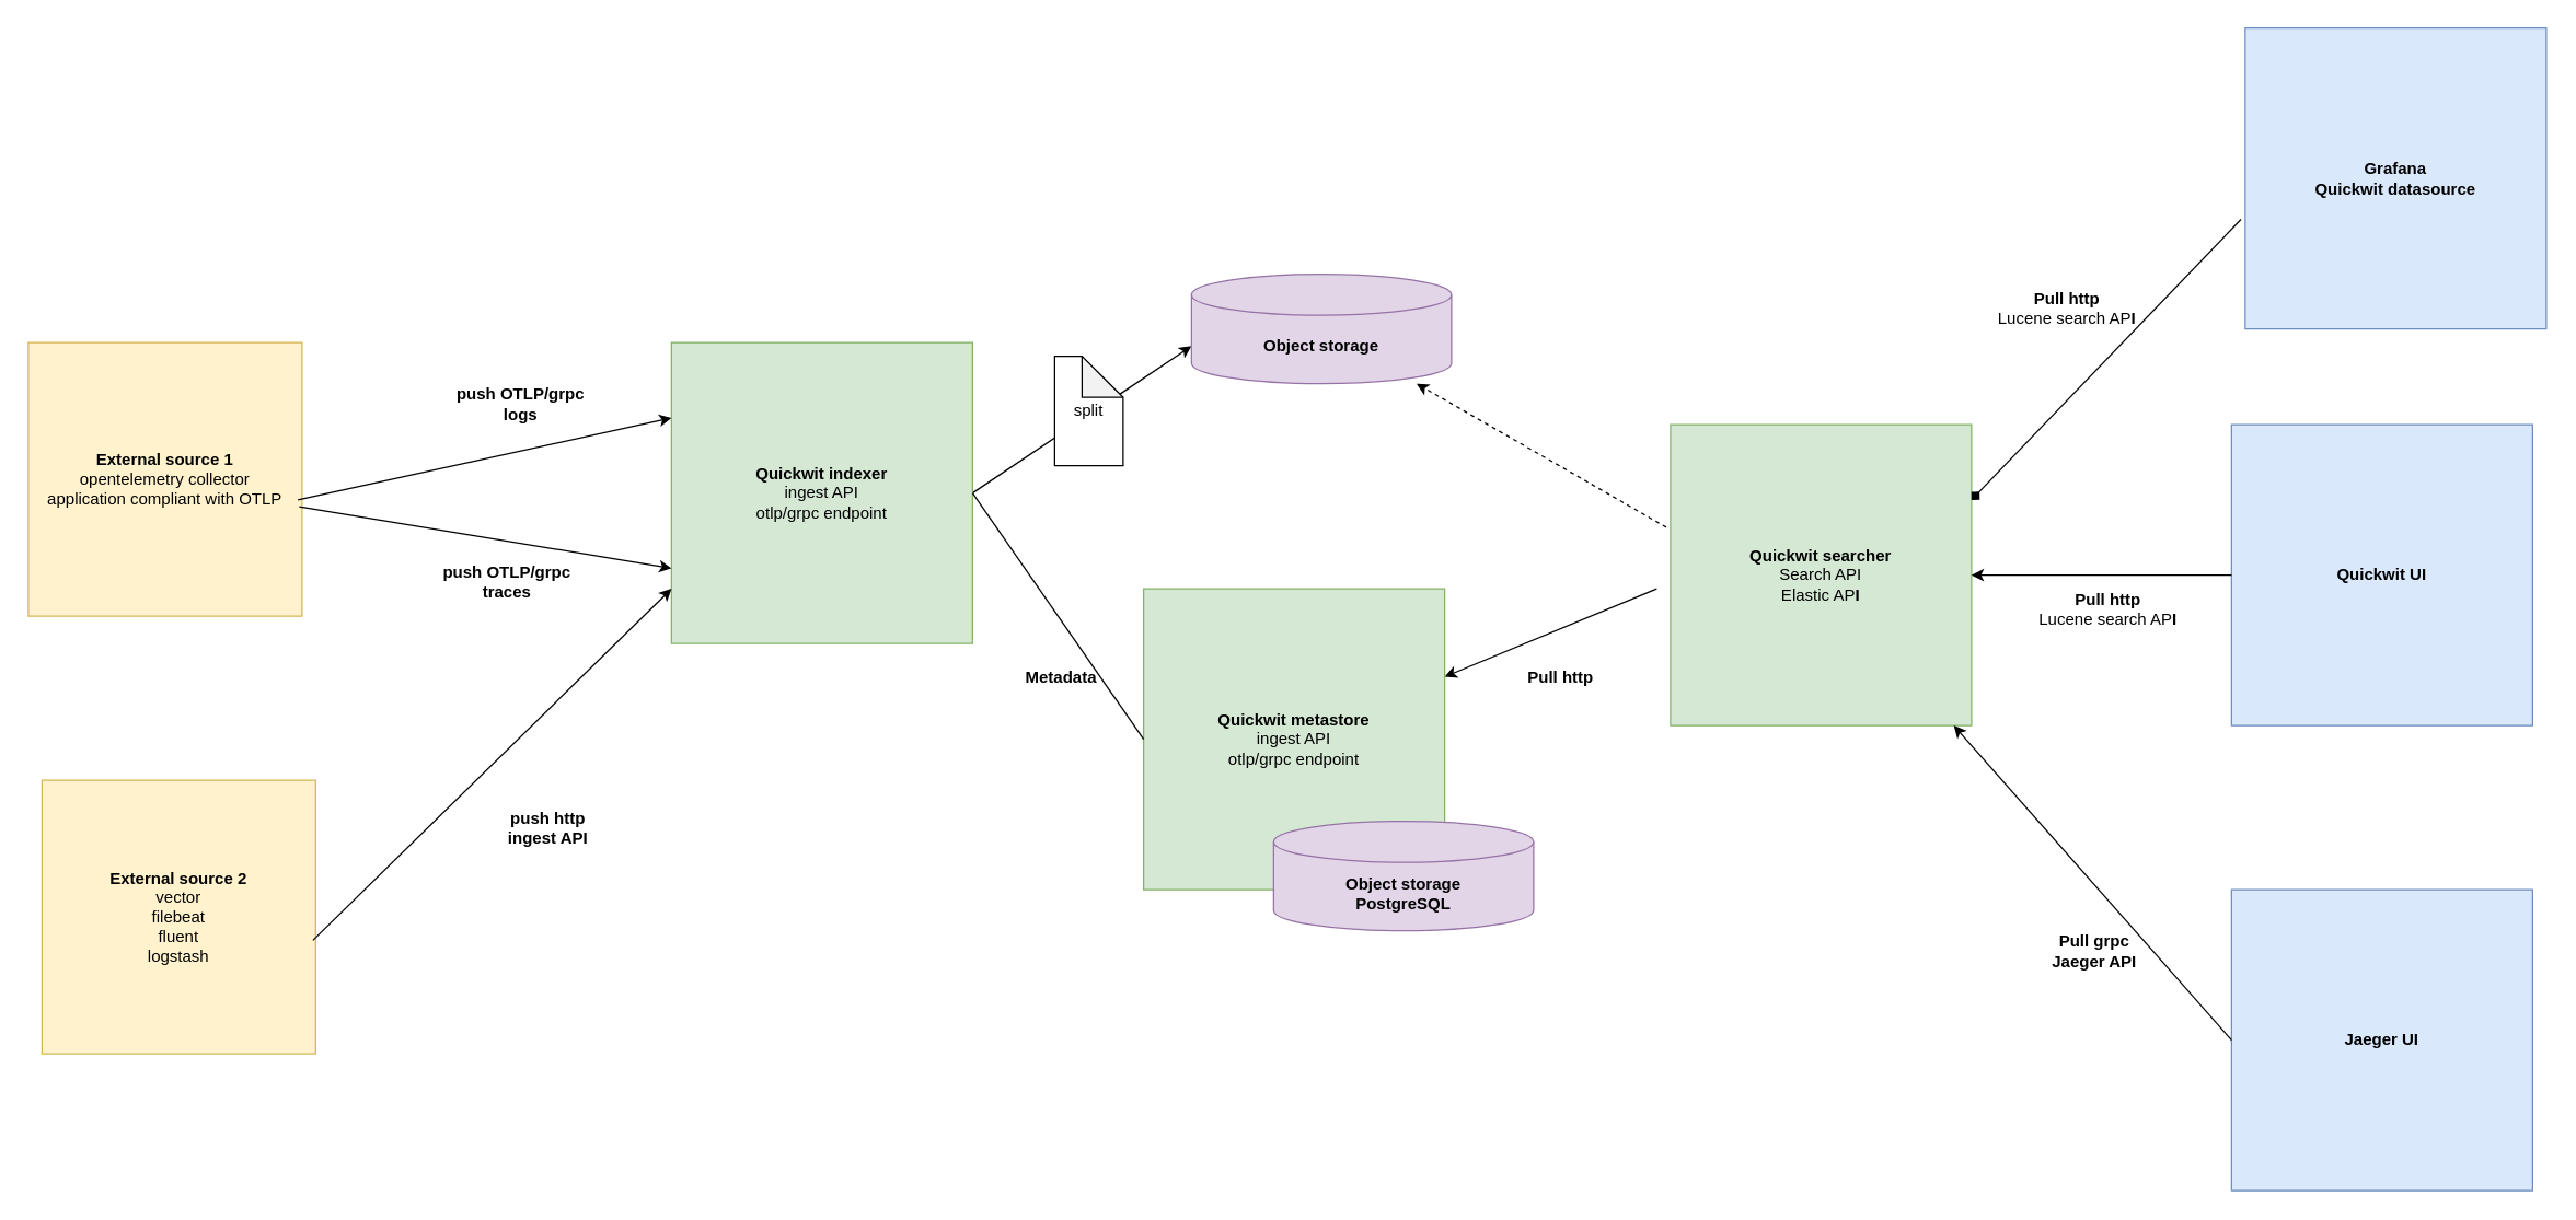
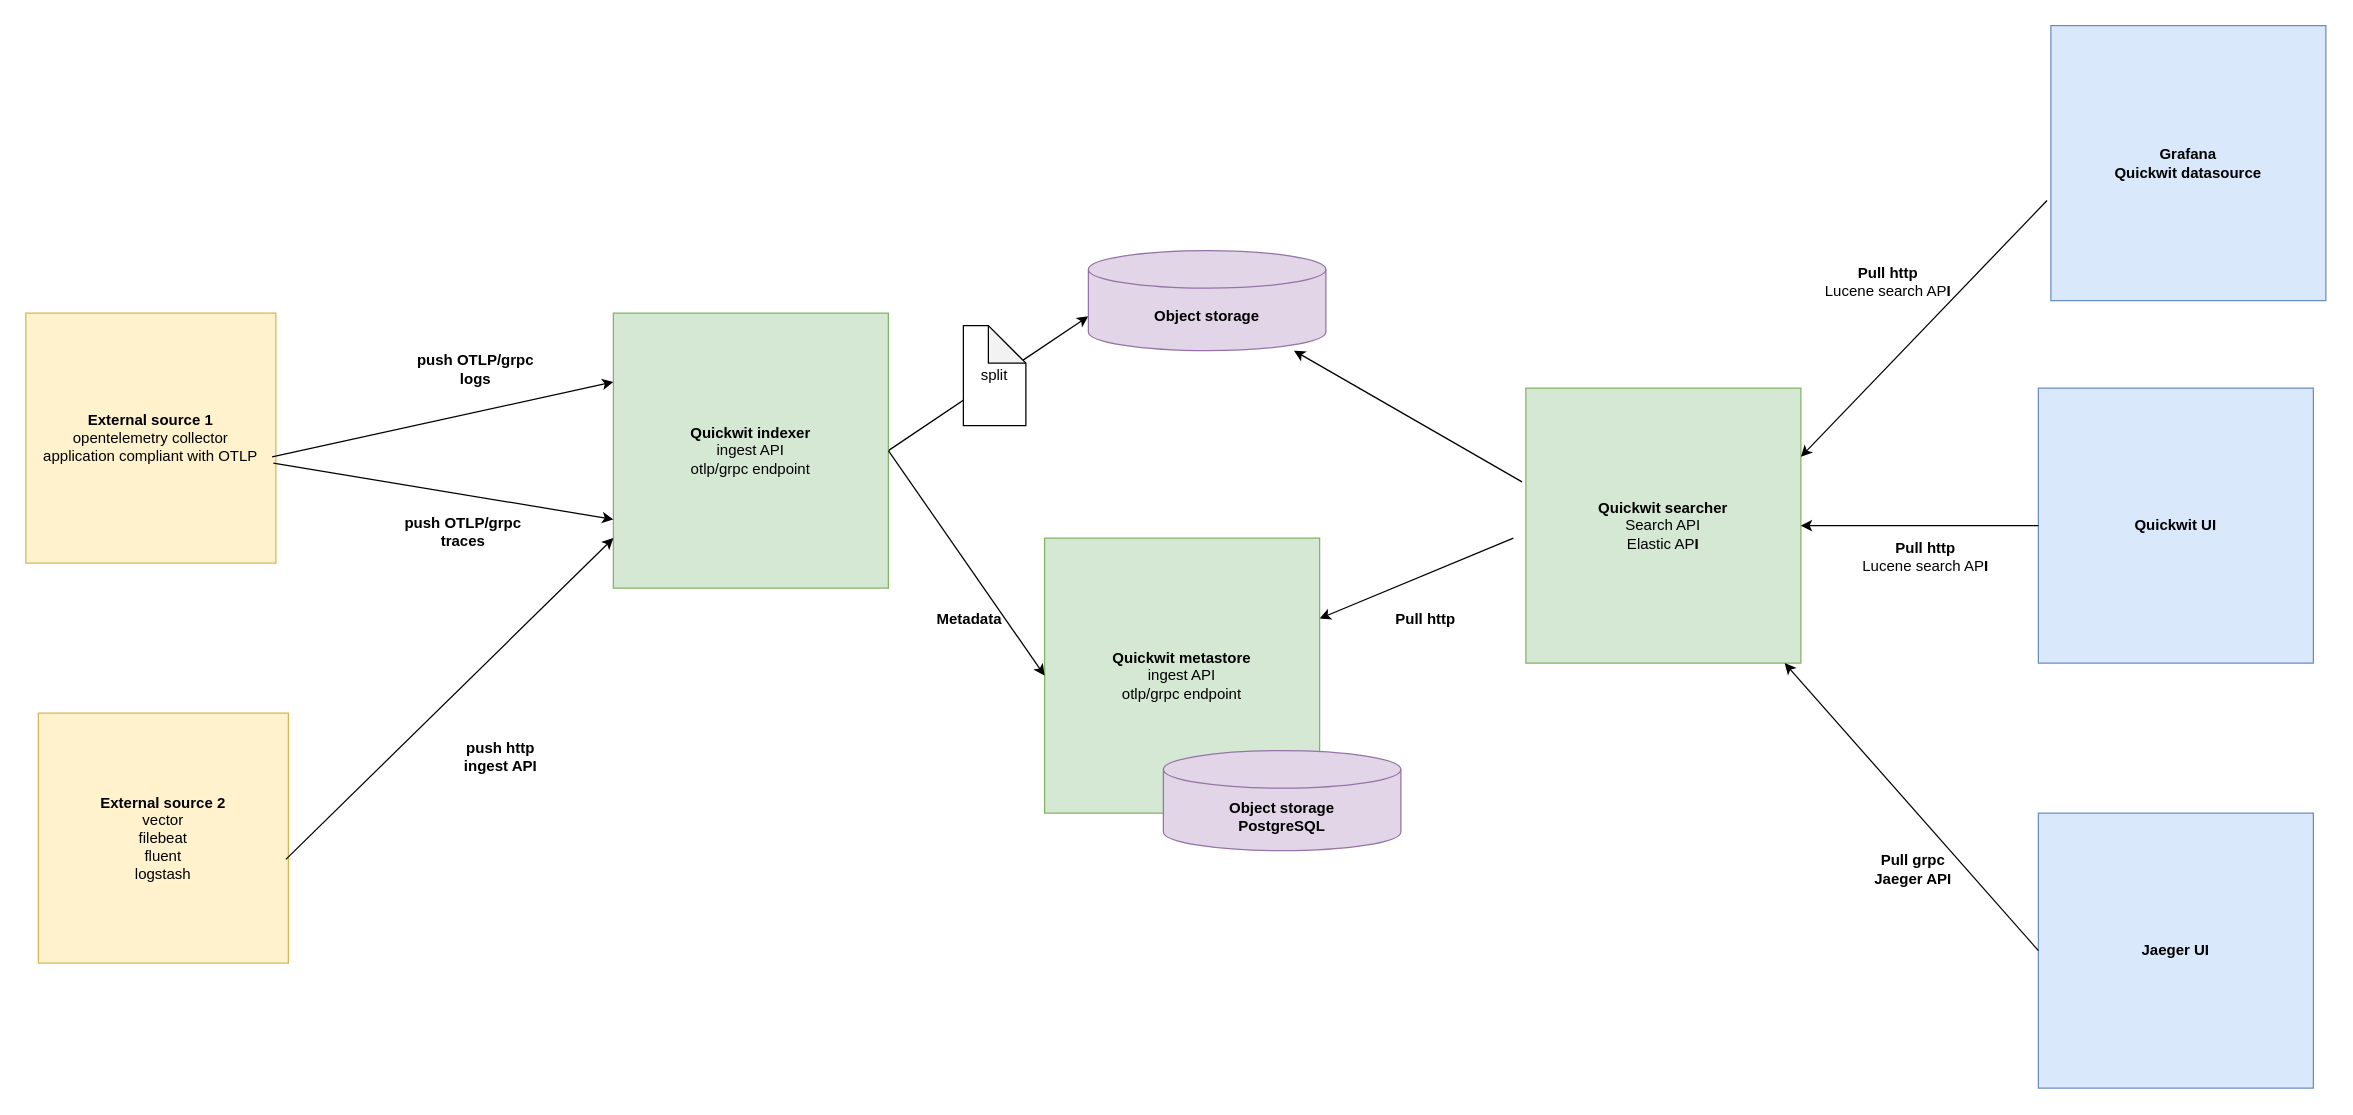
- <mxCell id="6" value="" style="endArrow=classic;html=1;rounded=0;exitX=-0.014;exitY=0.341;exitDx=0;exitDy=0;exitPerimeter=0;dashed=1;" parent="1" source="14" target="4" edge="1"><mxGeometry width="50" height="50" relative="1" as="geometry"><mxPoint x="1180" y="450" as="sourcePoint" /><mxPoint x="1476" y="580" as="targetPoint" /><Array as="points" /></mxGeometry></mxCell>
+ <mxCell id="6" value="" style="endArrow=classic;html=1;rounded=0;exitX=-0.014;exitY=0.341;exitDx=0;exitDy=0;exitPerimeter=0;" parent="1" source="14" target="4" edge="1"><mxGeometry width="50" height="50" relative="1" as="geometry"><mxPoint x="1180" y="450" as="sourcePoint" /><mxPoint x="1476" y="580" as="targetPoint" /><Array as="points" /></mxGeometry></mxCell>
- <mxCell id="23" value="" style="endArrow=diamond;html=1;rounded=0;exitX=-0.014;exitY=0.636;exitDx=0;exitDy=0;exitPerimeter=0;entryX=1;entryY=0.25;entryDx=0;entryDy=0;" edge="1" parent="1" source="15" target="14"><mxGeometry width="50" height="50" relative="1" as="geometry"><mxPoint x="1640" y="430" as="sourcePoint" /><mxPoint x="1450" y="430" as="targetPoint" /><Array as="points" /></mxGeometry></mxCell>
+ <mxCell id="23" value="" style="endArrow=classic;html=1;rounded=0;exitX=-0.014;exitY=0.636;exitDx=0;exitDy=0;exitPerimeter=0;entryX=1;entryY=0.25;entryDx=0;entryDy=0;" edge="1" parent="1" source="15" target="14"><mxGeometry width="50" height="50" relative="1" as="geometry"><mxPoint x="1640" y="430" as="sourcePoint" /><mxPoint x="1450" y="430" as="targetPoint" /><Array as="points" /></mxGeometry></mxCell>
- <mxCell id="12" value="" style="endArrow=none;html=1;rounded=0;entryX=0;entryY=0.5;entryDx=0;entryDy=0;exitX=1;exitY=0.5;exitDx=0;exitDy=0;" edge="1" parent="1" source="8" target="9"><mxGeometry width="50" height="50" relative="1" as="geometry"><mxPoint x="720" y="360" as="sourcePoint" /><mxPoint x="860" y="308" as="targetPoint" /><Array as="points" /></mxGeometry></mxCell>
+ <mxCell id="12" value="" style="endArrow=classic;html=1;rounded=0;entryX=0;entryY=0.5;entryDx=0;entryDy=0;exitX=1;exitY=0.5;exitDx=0;exitDy=0;" edge="1" parent="1" source="8" target="9"><mxGeometry width="50" height="50" relative="1" as="geometry"><mxPoint x="720" y="360" as="sourcePoint" /><mxPoint x="860" y="308" as="targetPoint" /><Array as="points" /></mxGeometry></mxCell>
